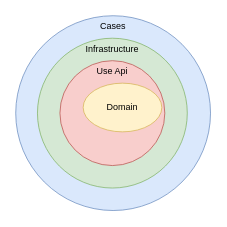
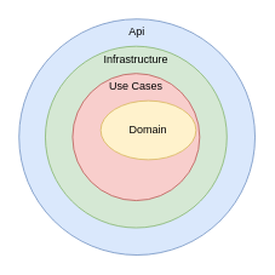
- <mxCell id="2" value="Cases" style="ellipse;whiteSpace=wrap;html=1;aspect=fixed;verticalAlign=top;fillColor=#dae8fc;strokeColor=#6c8ebf;" vertex="1" parent="1"><mxGeometry x="20" y="20.5" width="260" height="260" as="geometry" /></mxCell>
+ <mxCell id="2" value="Api" style="ellipse;whiteSpace=wrap;html=1;aspect=fixed;verticalAlign=top;fillColor=#dae8fc;strokeColor=#6c8ebf;" vertex="1" parent="1"><mxGeometry x="20" y="20.5" width="260" height="260" as="geometry" /></mxCell>
- <mxCell id="4" value="Use Api" style="ellipse;whiteSpace=wrap;html=1;aspect=fixed;labelPosition=center;verticalLabelPosition=middle;align=center;verticalAlign=top;fillColor=#f8cecc;strokeColor=#b85450;" vertex="1" parent="1"><mxGeometry x="79" y="80.5" width="140" height="140" as="geometry" /></mxCell>
+ <mxCell id="4" value="Use Cases" style="ellipse;whiteSpace=wrap;html=1;aspect=fixed;labelPosition=center;verticalLabelPosition=middle;align=center;verticalAlign=top;fillColor=#f8cecc;strokeColor=#b85450;" vertex="1" parent="1"><mxGeometry x="79" y="80.5" width="140" height="140" as="geometry" /></mxCell>
